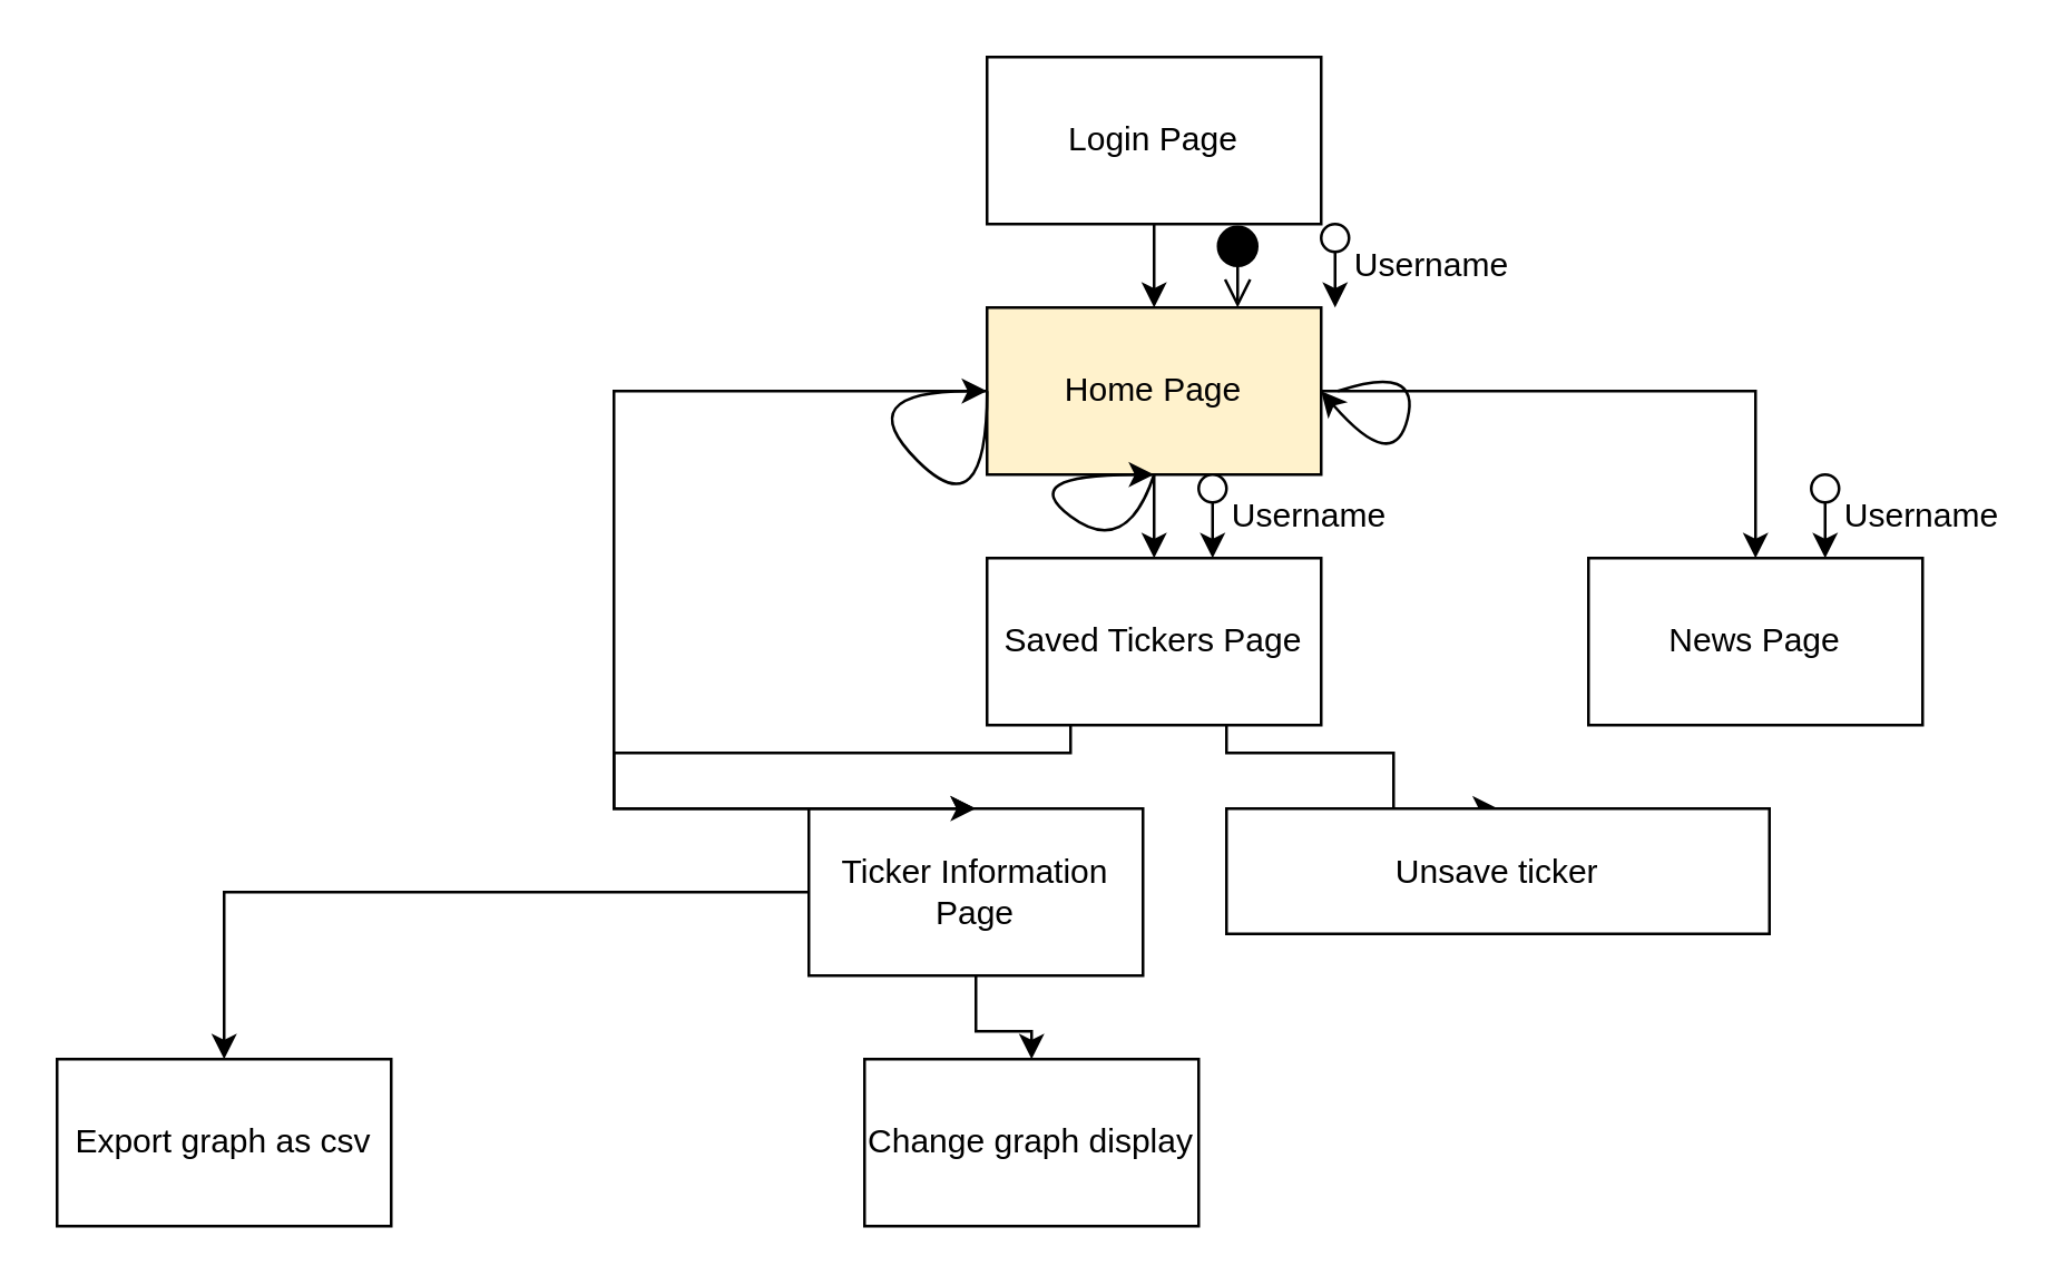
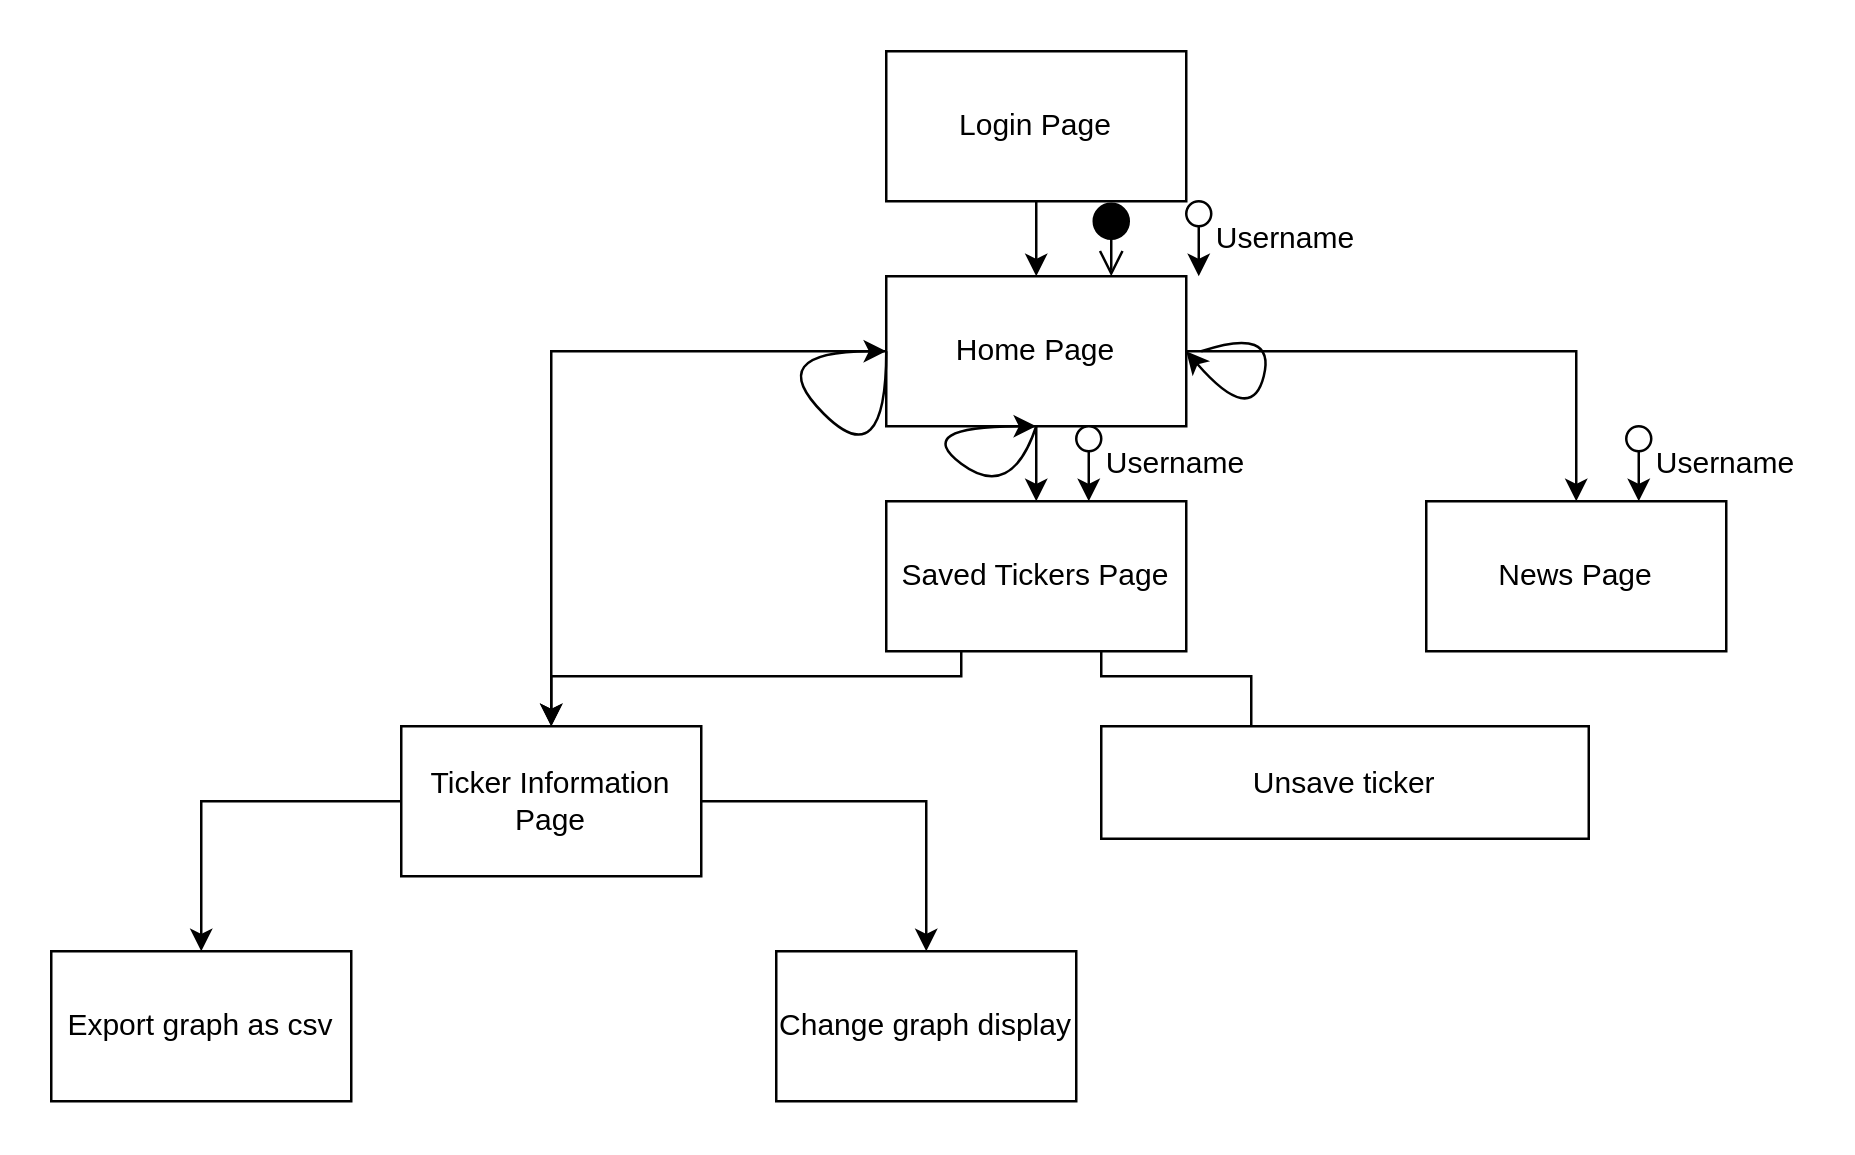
- <mxCell id="7" value="Home Page" style="whiteSpace=wrap;html=1;rounded=0;fillColor=#fff2cc;" vertex="1" parent="1"><mxGeometry x="354" y="110" width="120" height="60" as="geometry" /></mxCell>
+ <mxCell id="7" value="Home Page" style="whiteSpace=wrap;html=1;rounded=0;" vertex="1" parent="1"><mxGeometry x="354" y="110" width="120" height="60" as="geometry" /></mxCell>
- <mxCell id="12" style="edgeStyle=orthogonalEdgeStyle;rounded=0;orthogonalLoop=1;jettySize=auto;html=1;entryX=0.5;entryY=0;entryDx=0;entryDy=0;" edge="1" parent="1" source="13" target="15"><mxGeometry relative="1" as="geometry"><Array as="points"><mxPoint x="440" y="270" /><mxPoint x="500" y="270" /></Array></mxGeometry></mxCell>
+ <mxCell id="12" style="edgeStyle=orthogonalEdgeStyle;rounded=0;orthogonalLoop=1;jettySize=auto;html=1;entryX=0.5;entryY=0;entryDx=0;entryDy=0;endArrow=none;" edge="1" parent="1" source="13" target="15"><mxGeometry relative="1" as="geometry"><Array as="points"><mxPoint x="440" y="270" /><mxPoint x="500" y="270" /></Array></mxGeometry></mxCell>
- <mxCell id="10" value="Ticker Information Page" style="rounded=0;whiteSpace=wrap;html=1;" vertex="1" parent="1"><mxGeometry x="290" y="290" width="120" height="60" as="geometry" /></mxCell>
+ <mxCell id="10" value="Ticker Information Page" style="rounded=0;whiteSpace=wrap;html=1;" vertex="1" parent="1"><mxGeometry x="160" y="290" width="120" height="60" as="geometry" /></mxCell>
